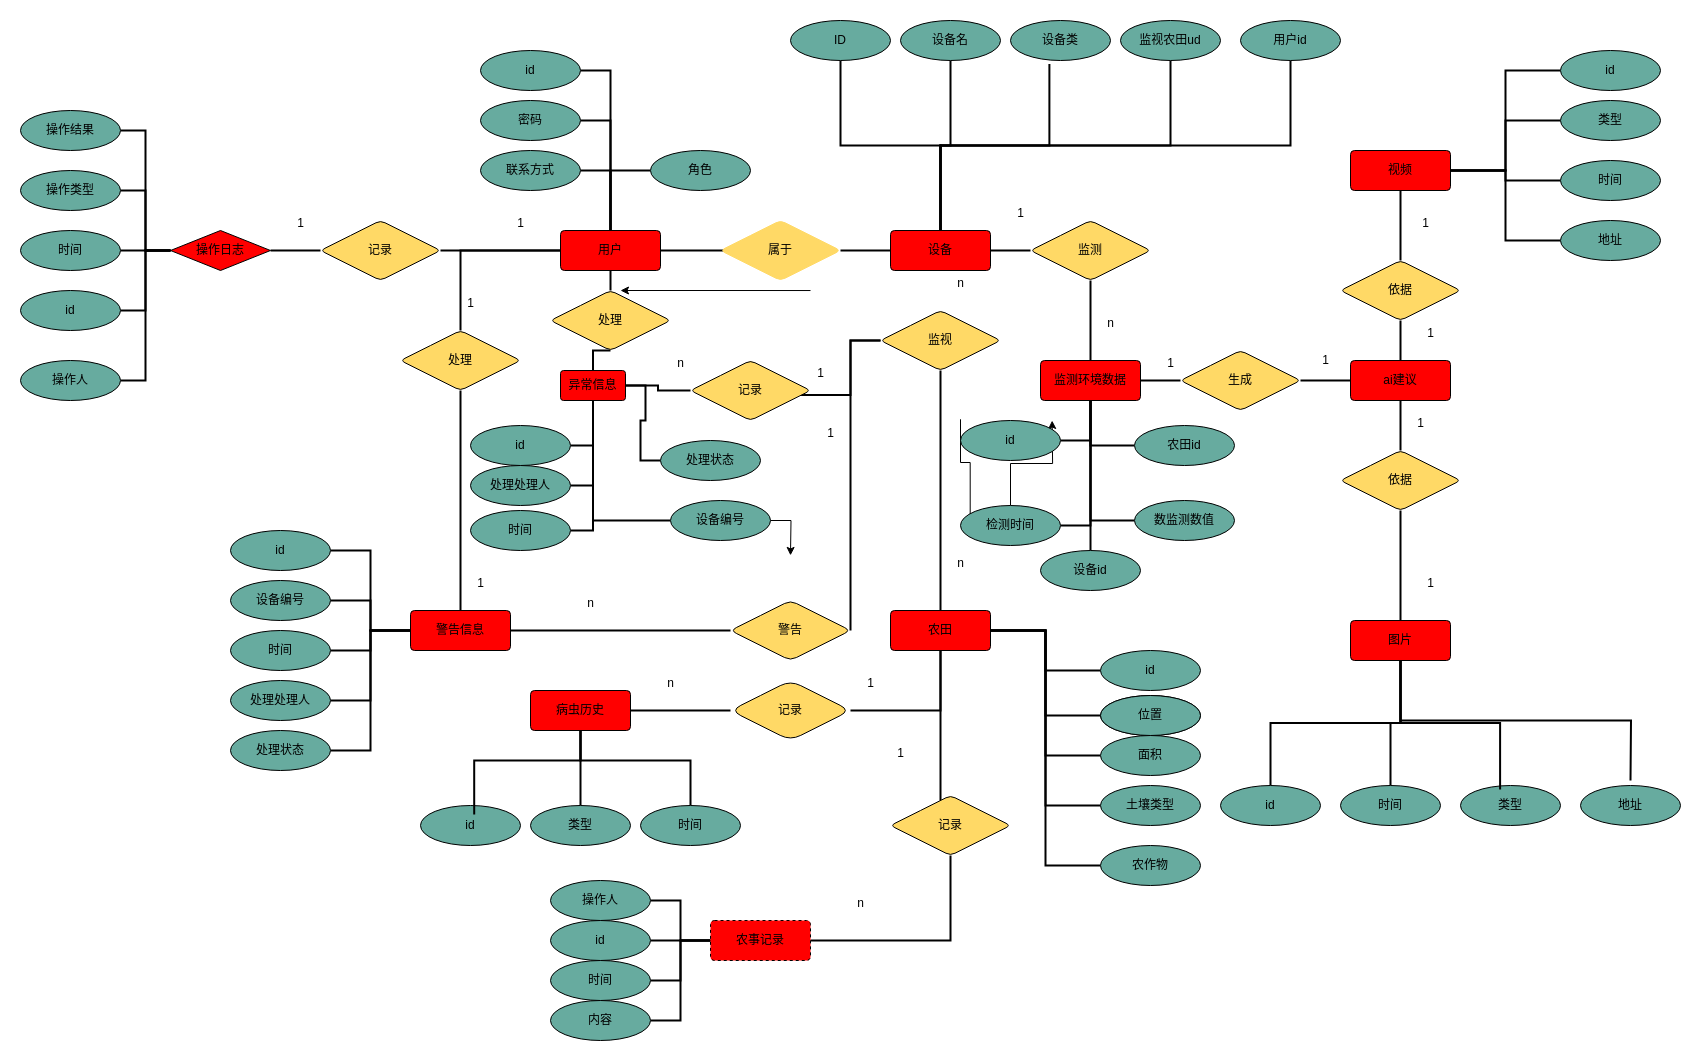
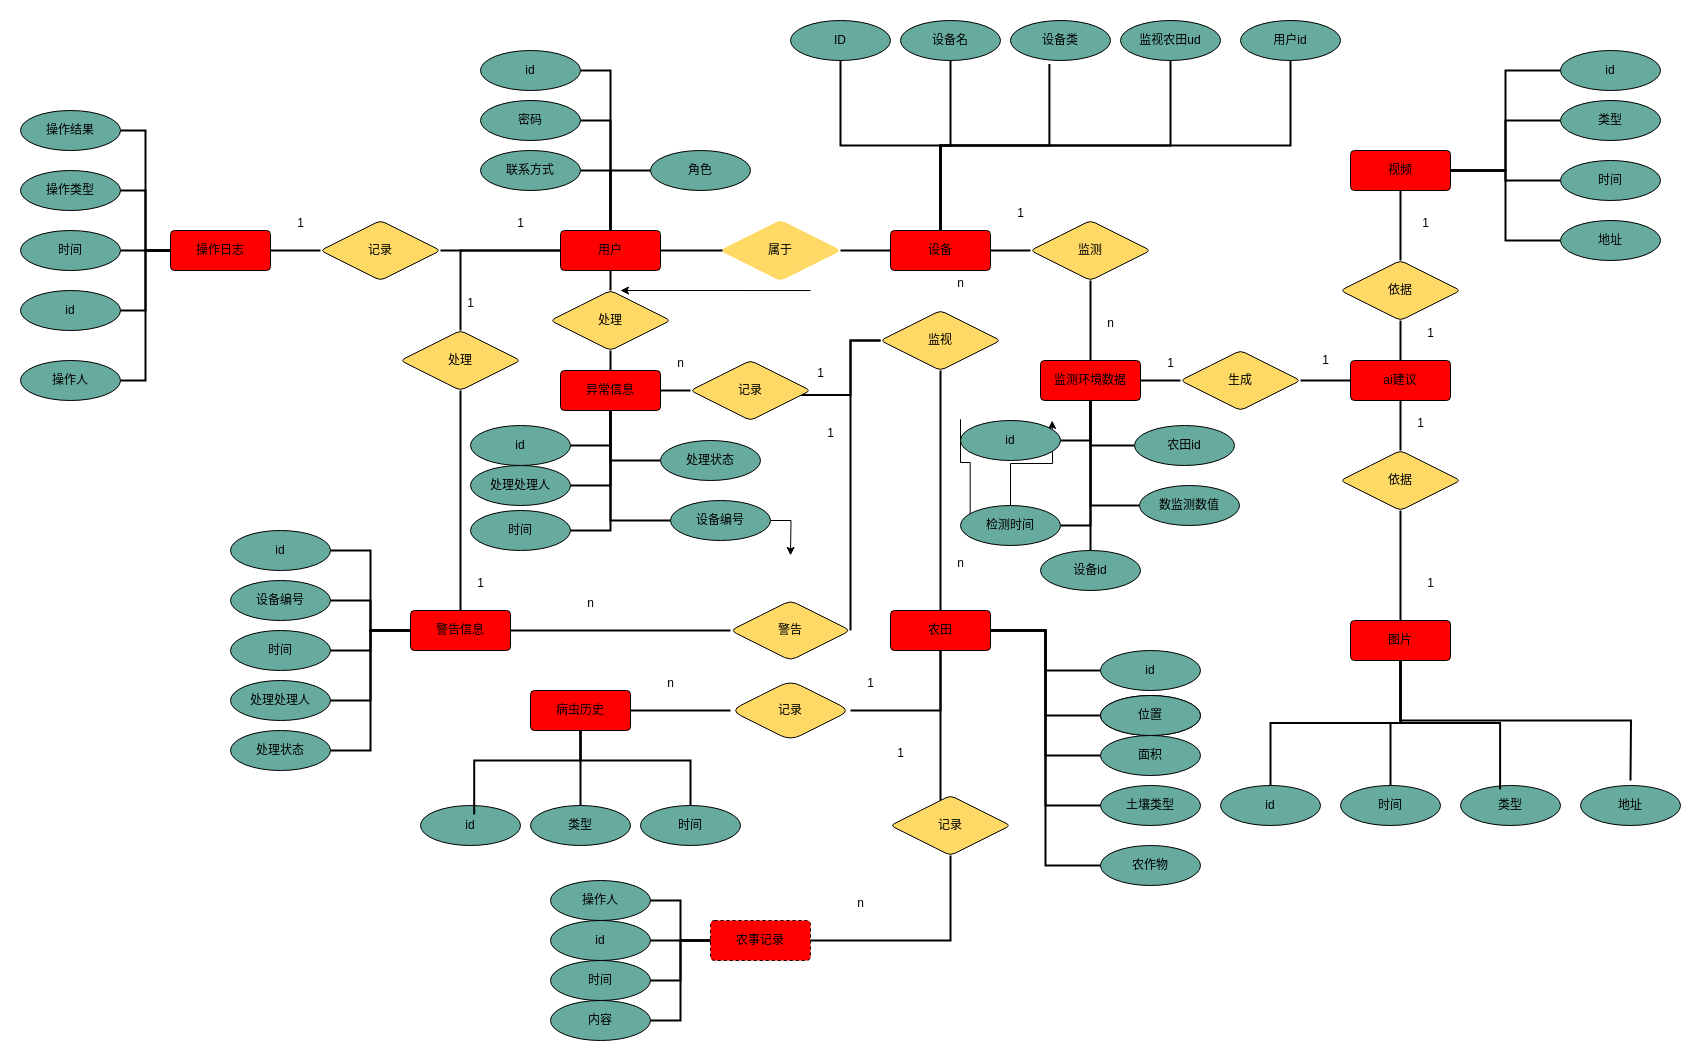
- <mxCell id="59" value="操作日志" style="rhombus;arcSize=10;whiteSpace=wrap;html=1;align=center;strokeColor=#000000;verticalAlign=middle;fontFamily=Helvetica;fontSize=12;fontColor=#000000;labelBackgroundColor=none;fillColor=#FF0000;" vertex="1" parent="1"><mxGeometry x="170" y="230" width="100" height="40" as="geometry" /></mxCell>
+ <mxCell id="59" value="操作日志" style="rounded=1;arcSize=10;whiteSpace=wrap;html=1;align=center;strokeColor=#000000;verticalAlign=middle;fontFamily=Helvetica;fontSize=12;fontColor=#000000;labelBackgroundColor=none;fillColor=#FF0000;" vertex="1" parent="1"><mxGeometry x="170" y="230" width="100" height="40" as="geometry" /></mxCell>
- <mxCell id="45" value="异常信息" style="rounded=1;arcSize=10;whiteSpace=wrap;html=1;align=center;strokeColor=#000000;verticalAlign=middle;fontFamily=Helvetica;fontSize=12;fontColor=#000000;labelBackgroundColor=none;fillColor=#FF0000;" vertex="1" parent="1"><mxGeometry x="560" y="370" width="65" height="30" as="geometry" /></mxCell>
+ <mxCell id="45" value="异常信息" style="rounded=1;arcSize=10;whiteSpace=wrap;html=1;align=center;strokeColor=#000000;verticalAlign=middle;fontFamily=Helvetica;fontSize=12;fontColor=#000000;labelBackgroundColor=none;fillColor=#FF0000;" vertex="1" parent="1"><mxGeometry x="560" y="370" width="100" height="40" as="geometry" /></mxCell>
- <mxCell id="146" value="数监测数值" style="ellipse;whiteSpace=wrap;html=1;align=center;rounded=1;strokeColor=#000000;verticalAlign=middle;arcSize=10;fontFamily=Helvetica;fontSize=12;fontColor=#000000;labelBackgroundColor=none;fillColor=#67AB9F;" vertex="1" parent="1"><mxGeometry x="1134" y="500" width="100" height="40" as="geometry" /></mxCell>
+ <mxCell id="146" value="数监测数值" style="ellipse;whiteSpace=wrap;html=1;align=center;rounded=1;strokeColor=#000000;verticalAlign=middle;arcSize=10;fontFamily=Helvetica;fontSize=12;fontColor=#000000;labelBackgroundColor=none;fillColor=#67AB9F;" vertex="1" parent="1"><mxGeometry x="1139" y="485" width="100" height="40" as="geometry" /></mxCell>
